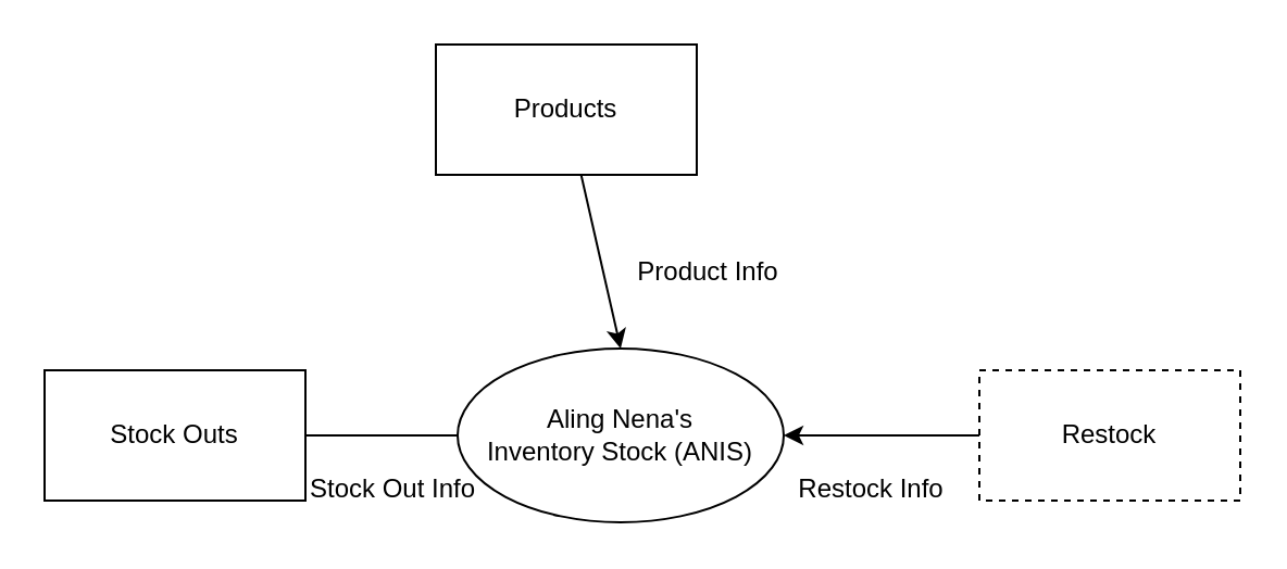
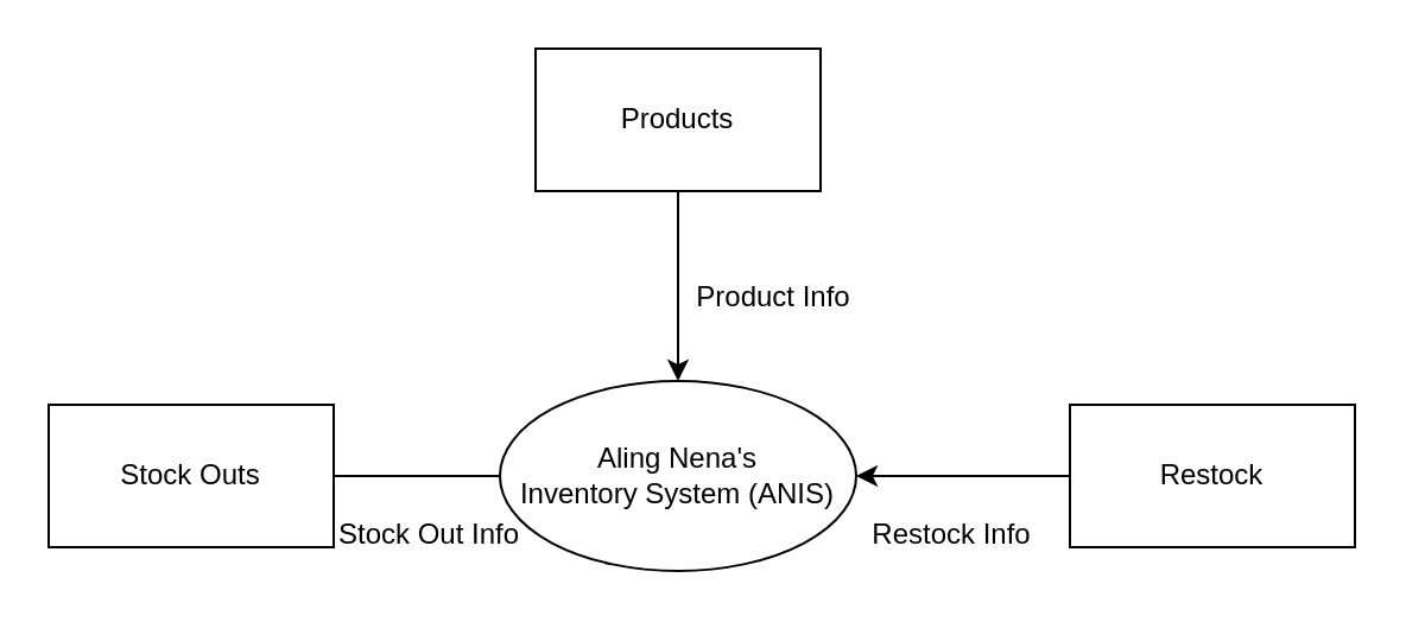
- <mxCell id="4" value="Products" style="whiteSpace=wrap;html=1;" vertex="1" parent="1"><mxGeometry x="200" y="20" width="120" height="60" as="geometry" /></mxCell>
+ <mxCell id="4" value="Products" style="whiteSpace=wrap;html=1;" vertex="1" parent="1"><mxGeometry x="225" y="20" width="120" height="60" as="geometry" /></mxCell>
- <mxCell id="2" value="Aling Nena's &lt;br&gt;Inventory Stock (ANIS)" style="ellipse;whiteSpace=wrap;html=1;" vertex="1" parent="1"><mxGeometry x="210" y="160" width="150" height="80" as="geometry" /></mxCell>
+ <mxCell id="2" value="Aling Nena's &lt;br&gt;Inventory System (ANIS)" style="ellipse;whiteSpace=wrap;html=1;" vertex="1" parent="1"><mxGeometry x="210" y="160" width="150" height="80" as="geometry" /></mxCell>
- <mxCell id="6" value="Restock" style="whiteSpace=wrap;html=1;dashed=1;" vertex="1" parent="1"><mxGeometry x="450" y="170" width="120" height="60" as="geometry" /></mxCell>
+ <mxCell id="6" value="Restock" style="whiteSpace=wrap;html=1;" vertex="1" parent="1"><mxGeometry x="450" y="170" width="120" height="60" as="geometry" /></mxCell>
